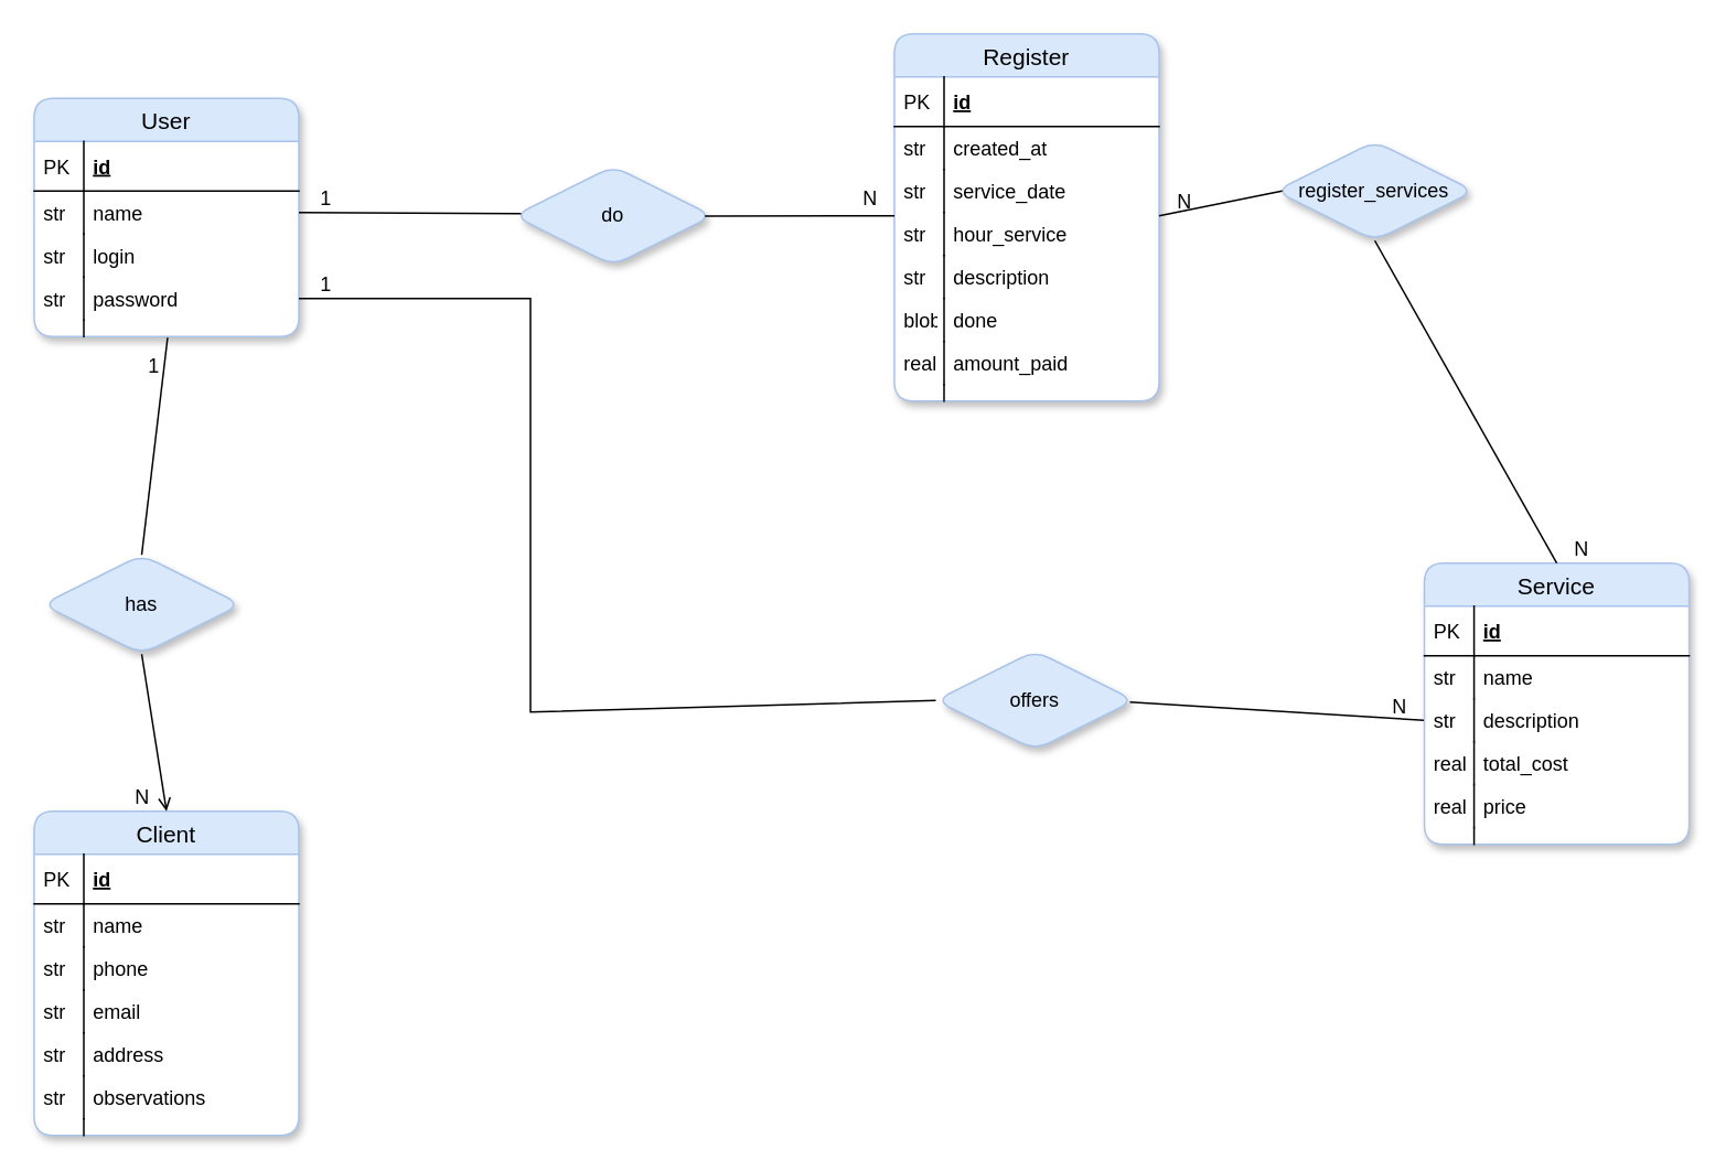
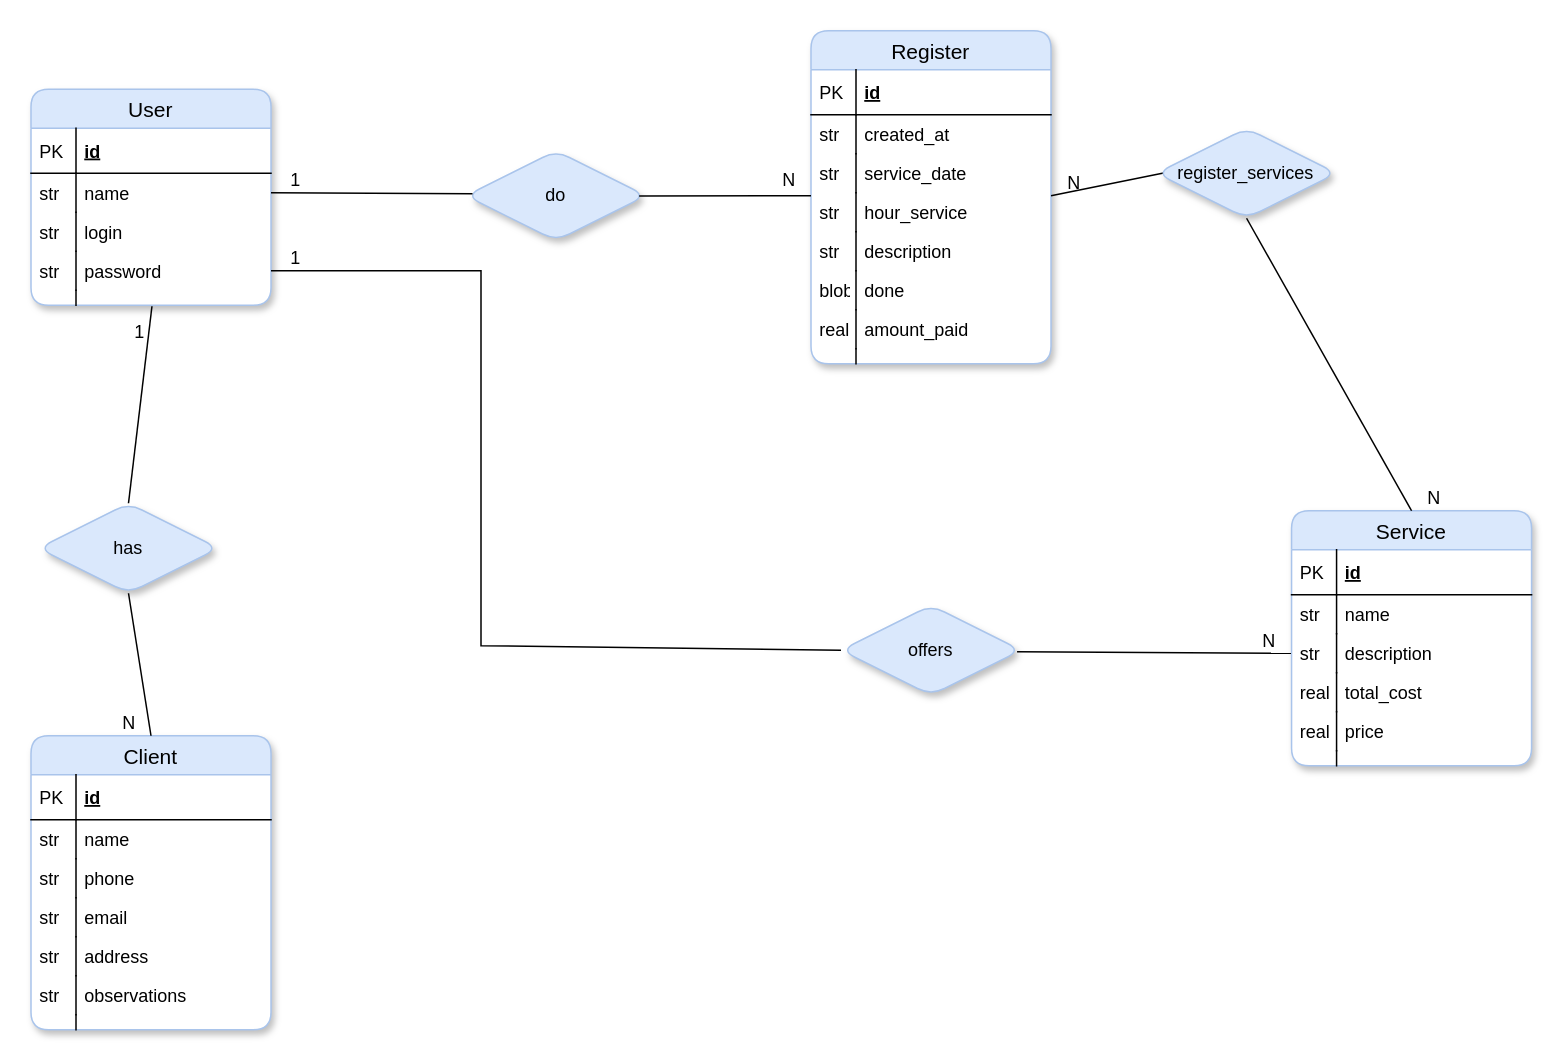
- <mxCell id="73" value="offers" style="shape=rhombus;perimeter=rhombusPerimeter;whiteSpace=wrap;html=1;align=center;fillColor=#dae8fc;strokeColor=#A9C4EB;rounded=1;comic=0;shadow=1;" vertex="1" parent="1"><mxGeometry x="565" y="393" width="120" height="60" as="geometry" /></mxCell>
+ <mxCell id="73" value="offers" style="shape=rhombus;perimeter=rhombusPerimeter;whiteSpace=wrap;html=1;align=center;fillColor=#dae8fc;strokeColor=#A9C4EB;rounded=1;comic=0;shadow=1;" vertex="1" parent="1"><mxGeometry x="560" y="403" width="120" height="60" as="geometry" /></mxCell>
- <mxCell id="59" value="" style="endArrow=open;html=1;rounded=0;exitX=0.5;exitY=1;exitDx=0;exitDy=0;entryX=0.5;entryY=0;entryDx=0;entryDy=0;" parent="1" source="58" target="13" edge="1"><mxGeometry relative="1" as="geometry"><mxPoint x="20" y="710" as="sourcePoint" /><mxPoint x="180" y="710" as="targetPoint" /></mxGeometry></mxCell>
+ <mxCell id="59" value="" style="endArrow=none;html=1;rounded=0;exitX=0.5;exitY=1;exitDx=0;exitDy=0;entryX=0.5;entryY=0;entryDx=0;entryDy=0;" parent="1" source="58" target="13" edge="1"><mxGeometry relative="1" as="geometry"><mxPoint x="20" y="710" as="sourcePoint" /><mxPoint x="180" y="710" as="targetPoint" /></mxGeometry></mxCell>
